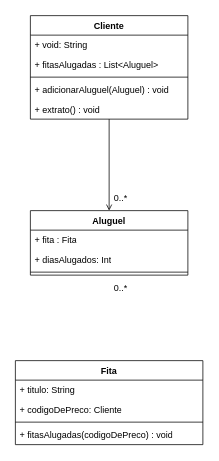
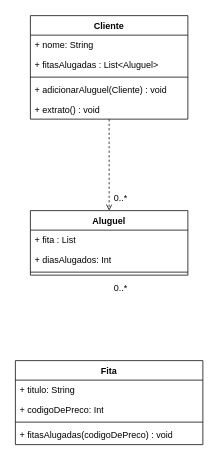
- <mxCell id="4" value="+ void: String" style="text;strokeColor=none;fillColor=none;align=left;verticalAlign=top;spacingLeft=4;spacingRight=4;overflow=hidden;rotatable=0;points=[[0,0.5],[1,0.5]];portConstraint=eastwest;whiteSpace=wrap;html=1;" vertex="1" parent="3"><mxGeometry y="26" width="210" height="26" as="geometry" /></mxCell>
+ <mxCell id="4" value="+ nome: String" style="text;strokeColor=none;fillColor=none;align=left;verticalAlign=top;spacingLeft=4;spacingRight=4;overflow=hidden;rotatable=0;points=[[0,0.5],[1,0.5]];portConstraint=eastwest;whiteSpace=wrap;html=1;" vertex="1" parent="3"><mxGeometry y="26" width="210" height="26" as="geometry" /></mxCell>
- <mxCell id="7" value="+ adicionarAluguel(Aluguel) : void" style="text;strokeColor=none;fillColor=none;align=left;verticalAlign=top;spacingLeft=4;spacingRight=4;overflow=hidden;rotatable=0;points=[[0,0.5],[1,0.5]];portConstraint=eastwest;whiteSpace=wrap;html=1;" vertex="1" parent="3"><mxGeometry y="86" width="210" height="26" as="geometry" /></mxCell>
+ <mxCell id="7" value="+ adicionarAluguel(Cliente) : void" style="text;strokeColor=none;fillColor=none;align=left;verticalAlign=top;spacingLeft=4;spacingRight=4;overflow=hidden;rotatable=0;points=[[0,0.5],[1,0.5]];portConstraint=eastwest;whiteSpace=wrap;html=1;" vertex="1" parent="3"><mxGeometry y="86" width="210" height="26" as="geometry" /></mxCell>
- <mxCell id="2" style="edgeStyle=orthogonalEdgeStyle;rounded=0;orthogonalLoop=1;jettySize=auto;html=1;entryX=0.5;entryY=0;entryDx=0;entryDy=0;endArrow=open;endFill=0;" edge="1" parent="1" source="3" target="14"><mxGeometry relative="1" as="geometry" /></mxCell>
+ <mxCell id="2" style="edgeStyle=orthogonalEdgeStyle;rounded=0;orthogonalLoop=1;jettySize=auto;html=1;entryX=0.5;entryY=0;entryDx=0;entryDy=0;endArrow=open;endFill=0;dashed=1;" edge="1" parent="1" source="3" target="14"><mxGeometry relative="1" as="geometry" /></mxCell>
- <mxCell id="15" value="+ fita : Fita" style="text;strokeColor=none;fillColor=none;align=left;verticalAlign=top;spacingLeft=4;spacingRight=4;overflow=hidden;rotatable=0;points=[[0,0.5],[1,0.5]];portConstraint=eastwest;whiteSpace=wrap;html=1;" vertex="1" parent="14"><mxGeometry y="26" width="210" height="26" as="geometry" /></mxCell>
+ <mxCell id="15" value="+ fita : List" style="text;strokeColor=none;fillColor=none;align=left;verticalAlign=top;spacingLeft=4;spacingRight=4;overflow=hidden;rotatable=0;points=[[0,0.5],[1,0.5]];portConstraint=eastwest;whiteSpace=wrap;html=1;" vertex="1" parent="14"><mxGeometry y="26" width="210" height="26" as="geometry" /></mxCell>
- <mxCell id="11" value="+ codigoDePreco: Cliente" style="text;strokeColor=none;fillColor=none;align=left;verticalAlign=top;spacingLeft=4;spacingRight=4;overflow=hidden;rotatable=0;points=[[0,0.5],[1,0.5]];portConstraint=eastwest;whiteSpace=wrap;html=1;" vertex="1" parent="9"><mxGeometry y="52" width="250" height="26" as="geometry" /></mxCell>
+ <mxCell id="11" value="+ codigoDePreco: Int" style="text;strokeColor=none;fillColor=none;align=left;verticalAlign=top;spacingLeft=4;spacingRight=4;overflow=hidden;rotatable=0;points=[[0,0.5],[1,0.5]];portConstraint=eastwest;whiteSpace=wrap;html=1;" vertex="1" parent="9"><mxGeometry y="52" width="250" height="26" as="geometry" /></mxCell>
